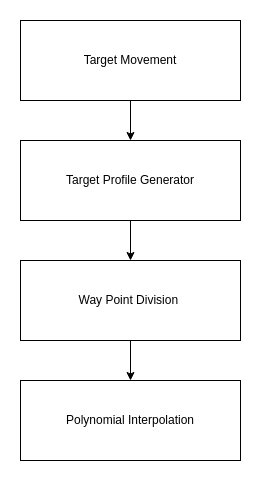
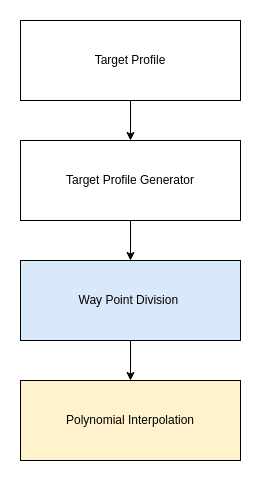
- <mxCell id="3" value="Target Movement" style="rounded=0;whiteSpace=wrap;html=1;" vertex="1" parent="1"><mxGeometry x="20" y="20" width="220" height="80" as="geometry" /></mxCell>
+ <mxCell id="3" value="Target Profile" style="rounded=0;whiteSpace=wrap;html=1;" vertex="1" parent="1"><mxGeometry x="20" y="20" width="220" height="80" as="geometry" /></mxCell>
- <mxCell id="7" value="Way Point Division&amp;nbsp;" style="rounded=0;whiteSpace=wrap;html=1;" vertex="1" parent="1"><mxGeometry x="20" y="260" width="220" height="80" as="geometry" /></mxCell>
+ <mxCell id="7" value="Way Point Division&amp;nbsp;" style="rounded=0;whiteSpace=wrap;html=1;fillColor=#dae8fc;" vertex="1" parent="1"><mxGeometry x="20" y="260" width="220" height="80" as="geometry" /></mxCell>
- <mxCell id="8" value="Polynomial Interpolation" style="rounded=0;whiteSpace=wrap;html=1;" vertex="1" parent="1"><mxGeometry x="20" y="380" width="220" height="80" as="geometry" /></mxCell>
+ <mxCell id="8" value="Polynomial Interpolation" style="rounded=0;whiteSpace=wrap;html=1;fillColor=#fff2cc;" vertex="1" parent="1"><mxGeometry x="20" y="380" width="220" height="80" as="geometry" /></mxCell>
